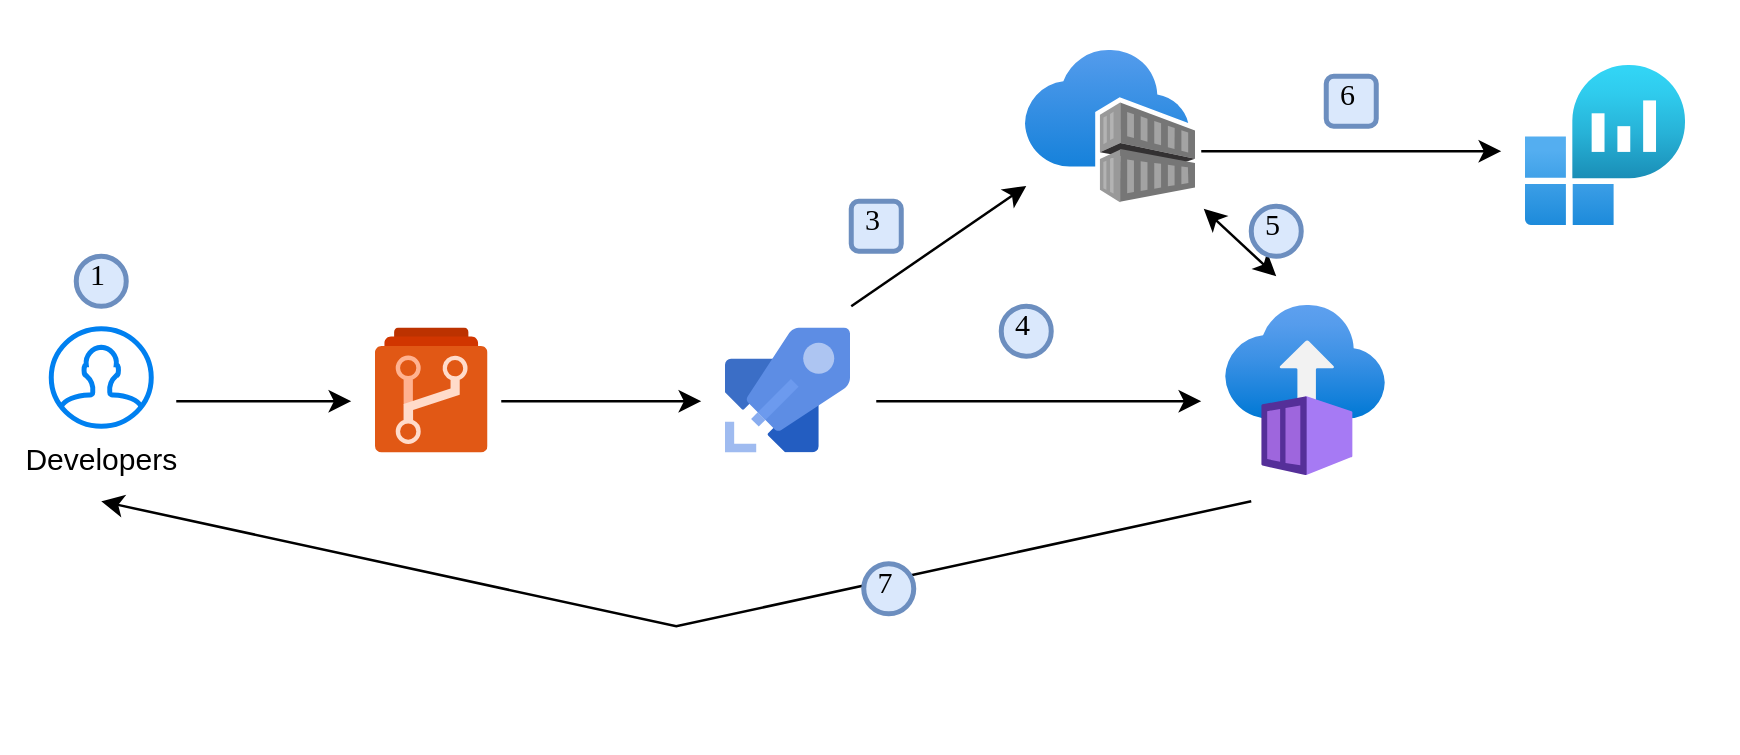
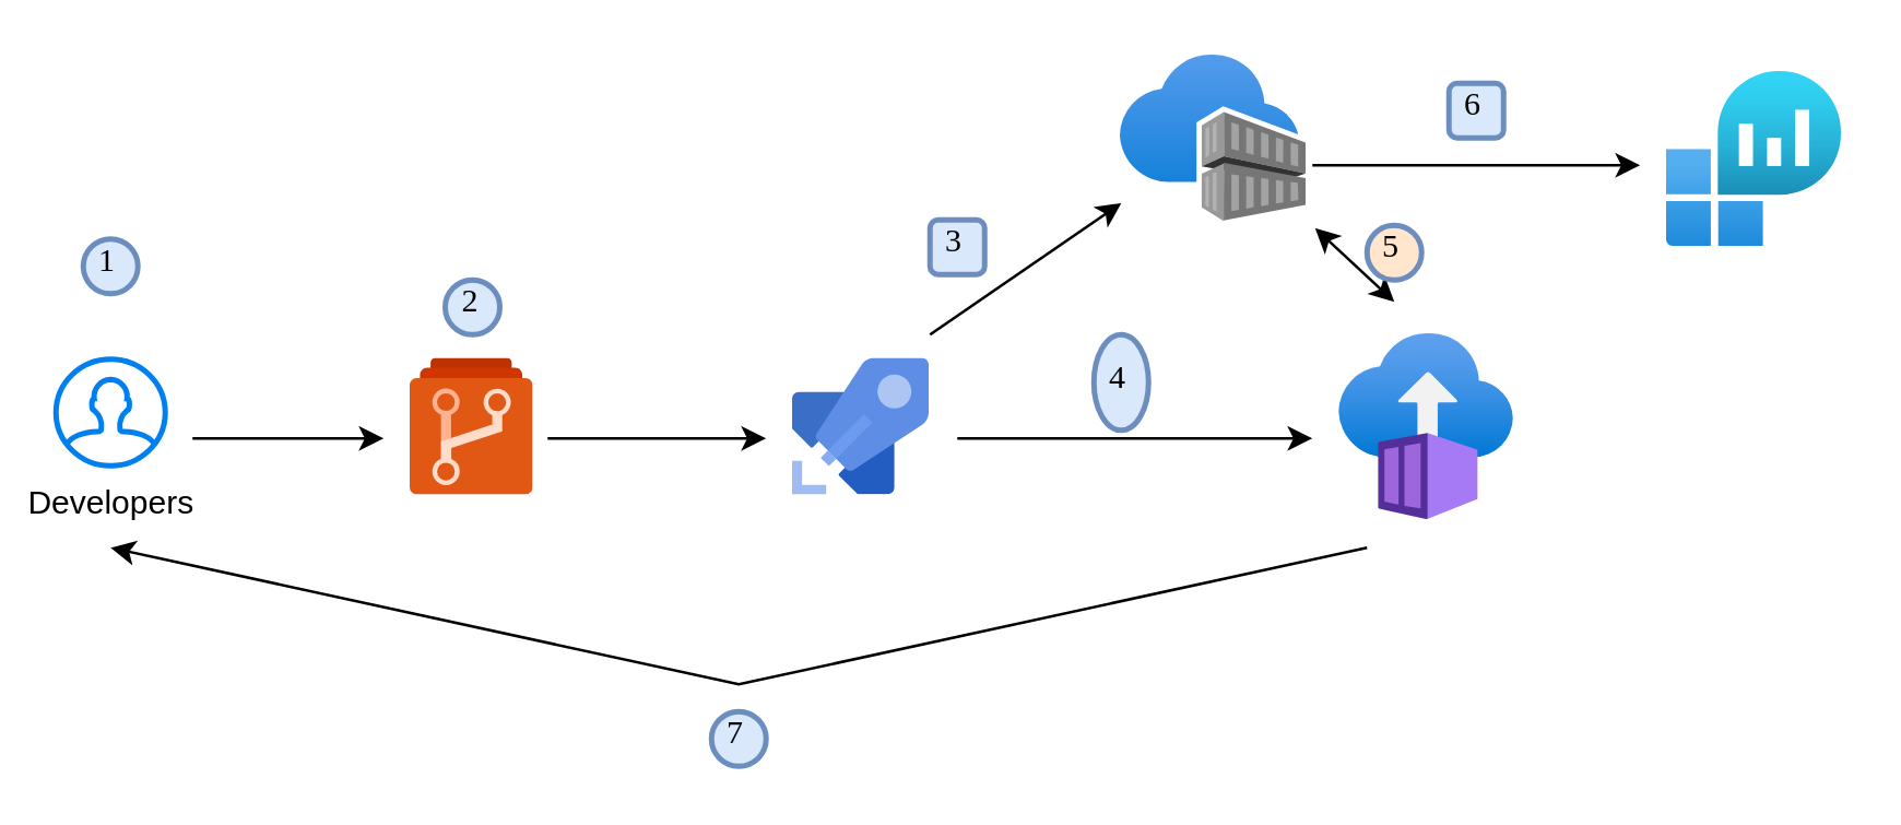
- <mxCell id="17" value="5" style="ellipse;whiteSpace=wrap;html=1;aspect=fixed;strokeWidth=2;fontFamily=Tahoma;spacingBottom=4;spacingRight=2;strokeColor=#6c8ebf;fillColor=#dae8fc;" vertex="1" parent="1"><mxGeometry x="500" y="82" width="20" height="20" as="geometry" /></mxCell>
+ <mxCell id="17" value="5" style="ellipse;whiteSpace=wrap;html=1;aspect=fixed;strokeWidth=2;fontFamily=Tahoma;spacingBottom=4;spacingRight=2;strokeColor=#6c8ebf;fillColor=#ffe6cc;" vertex="1" parent="1"><mxGeometry x="500" y="82" width="20" height="20" as="geometry" /></mxCell>
- <mxCell id="12" value="1" style="ellipse;whiteSpace=wrap;html=1;aspect=fixed;strokeWidth=2;fontFamily=Tahoma;spacingBottom=4;spacingRight=2;strokeColor=#6c8ebf;fillColor=#dae8fc;" vertex="1" parent="1"><mxGeometry x="30" y="102" width="20" height="20" as="geometry" /></mxCell>
+ <mxCell id="12" value="1" style="ellipse;whiteSpace=wrap;html=1;aspect=fixed;strokeWidth=2;fontFamily=Tahoma;spacingBottom=4;spacingRight=2;strokeColor=#6c8ebf;fillColor=#dae8fc;" vertex="1" parent="1"><mxGeometry x="30" y="87" width="20" height="20" as="geometry" /></mxCell>
+ <mxCell id="13" value="2" style="ellipse;whiteSpace=wrap;html=1;aspect=fixed;strokeWidth=2;fontFamily=Tahoma;spacingBottom=4;spacingRight=2;strokeColor=#6c8ebf;fillColor=#dae8fc;" vertex="1" parent="1"><mxGeometry x="162.5" y="102" width="20" height="20" as="geometry" /></mxCell>
- <mxCell id="15" value="4" style="ellipse;whiteSpace=wrap;html=1;aspect=fixed;strokeWidth=2;fontFamily=Tahoma;spacingBottom=4;spacingRight=2;strokeColor=#6c8ebf;fillColor=#dae8fc;" vertex="1" parent="1"><mxGeometry x="400" y="122" width="20" height="20" as="geometry" /></mxCell>
+ <mxCell id="15" value="4" style="ellipse;whiteSpace=wrap;html=1;aspect=fixed;strokeWidth=2;fontFamily=Tahoma;spacingBottom=4;spacingRight=2;strokeColor=#6c8ebf;fillColor=#dae8fc;" vertex="1" parent="1"><mxGeometry x="400" y="122" width="20" height="35" as="geometry" /></mxCell>
- <mxCell id="19" value="7" style="ellipse;whiteSpace=wrap;html=1;aspect=fixed;strokeWidth=2;fontFamily=Tahoma;spacingBottom=4;spacingRight=2;strokeColor=#6c8ebf;fillColor=#dae8fc;" vertex="1" parent="1"><mxGeometry x="345" y="225" width="20" height="20" as="geometry" /></mxCell>
+ <mxCell id="19" value="7" style="ellipse;whiteSpace=wrap;html=1;aspect=fixed;strokeWidth=2;fontFamily=Tahoma;spacingBottom=4;spacingRight=2;strokeColor=#6c8ebf;fillColor=#dae8fc;" vertex="1" parent="1"><mxGeometry x="260" y="260" width="20" height="20" as="geometry" /></mxCell>
